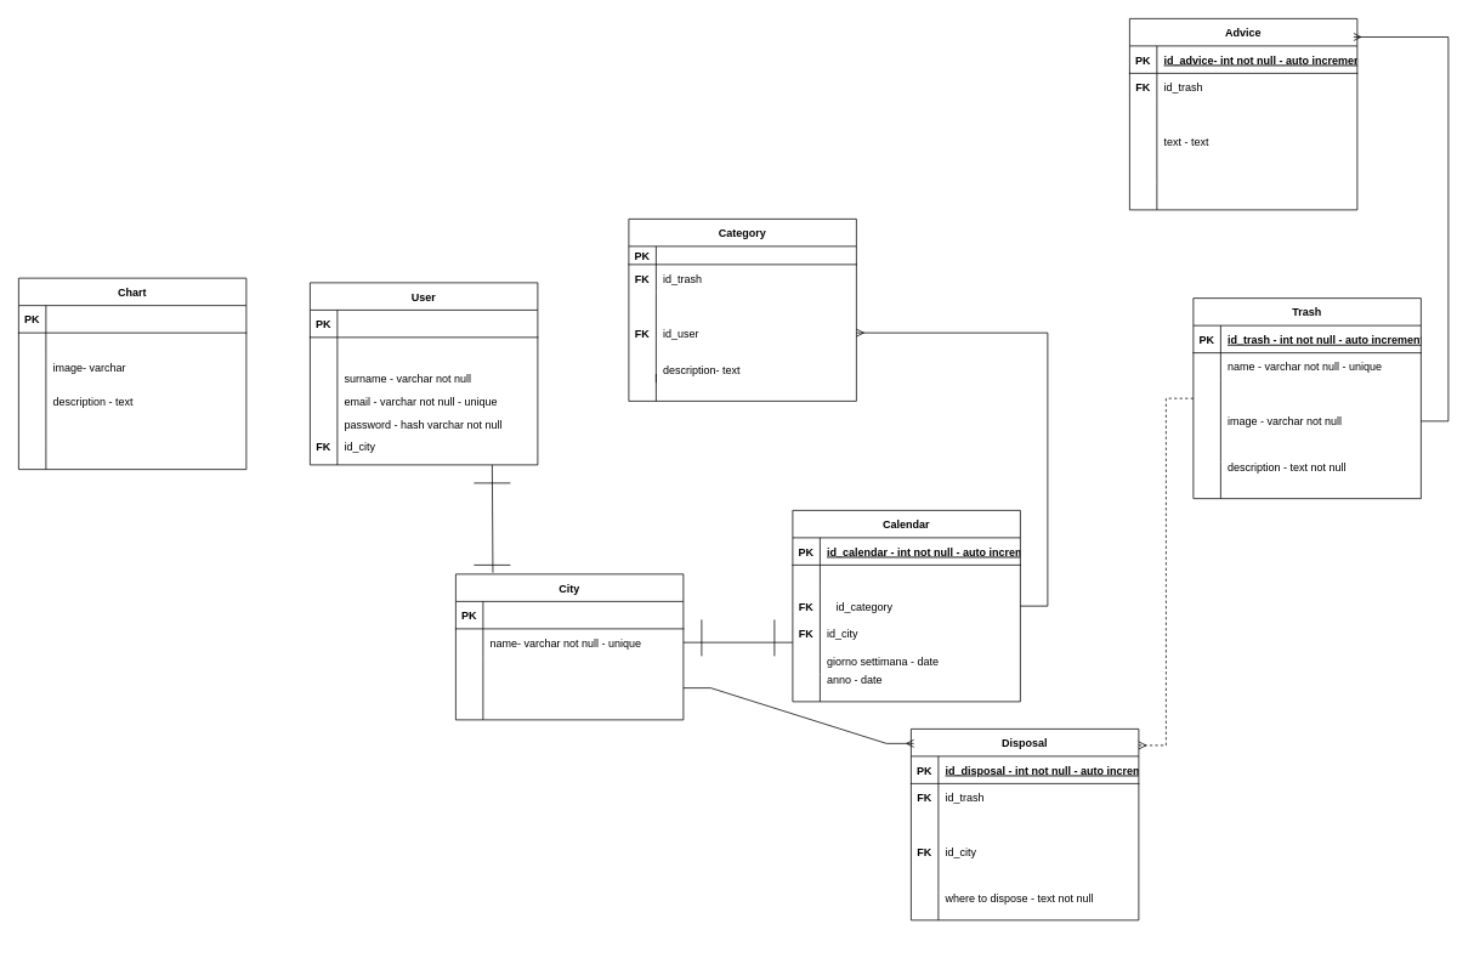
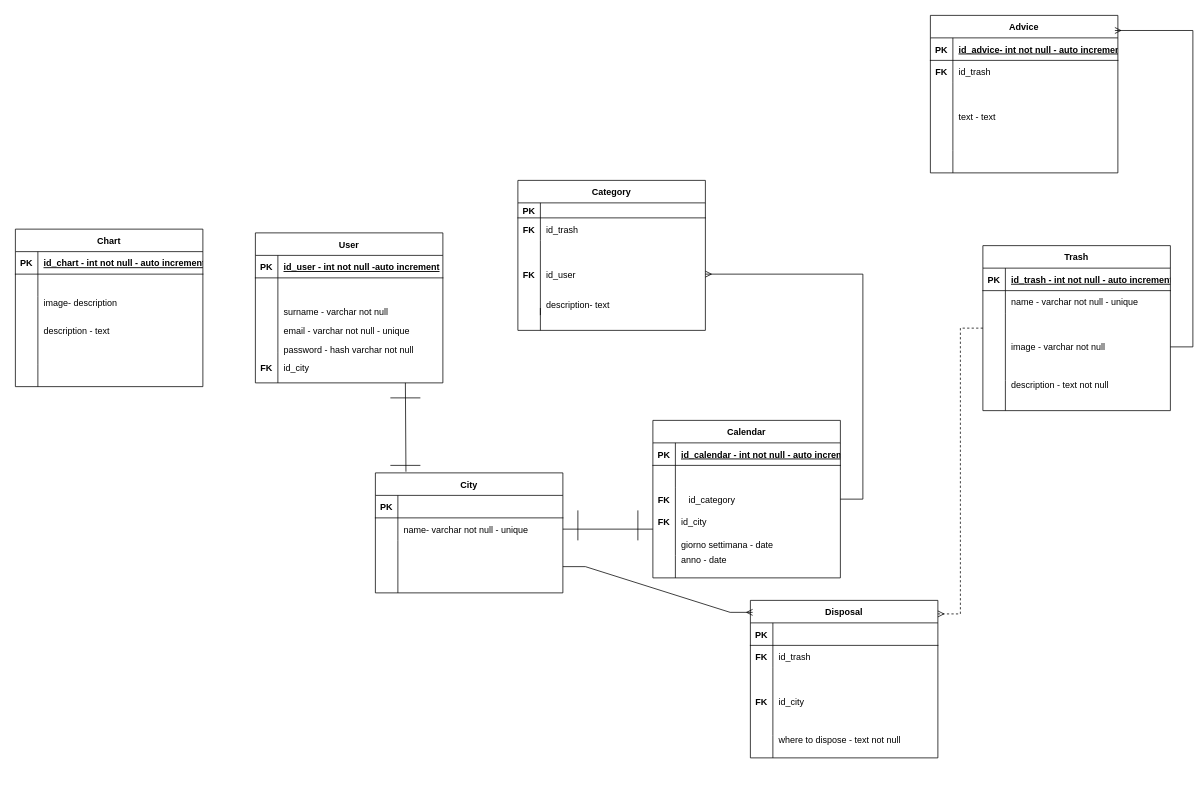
+ <mxCell id="67" value="id_chart - int not null - auto increment" style="shape=partialRectangle;overflow=hidden;connectable=0;fillColor=none;top=0;left=0;bottom=0;right=0;align=left;spacingLeft=6;fontStyle=5;" parent="65" vertex="1"><mxGeometry x="30" width="220" height="30" as="geometry"><mxRectangle width="220" height="30" as="alternateBounds" /></mxGeometry></mxCell>
+ <mxCell id="5" value="id_user - int not null -auto increment" style="shape=partialRectangle;overflow=hidden;connectable=0;fillColor=none;top=0;left=0;bottom=0;right=0;align=left;spacingLeft=6;fontStyle=5;" parent="3" vertex="1"><mxGeometry x="30" width="220" height="30" as="geometry"><mxRectangle width="220" height="30" as="alternateBounds" /></mxGeometry></mxCell>
- <mxCell id="75" value="image- varchar" style="shape=partialRectangle;overflow=hidden;connectable=0;fillColor=none;top=0;left=0;bottom=0;right=0;align=left;spacingLeft=6;" parent="1" vertex="1"><mxGeometry x="50" y="370" width="220" height="65" as="geometry"><mxRectangle width="220" height="90" as="alternateBounds" /></mxGeometry></mxCell>
+ <mxCell id="75" value="image- description" style="shape=partialRectangle;overflow=hidden;connectable=0;fillColor=none;top=0;left=0;bottom=0;right=0;align=left;spacingLeft=6;" parent="1" vertex="1"><mxGeometry x="50" y="370" width="220" height="65" as="geometry"><mxRectangle width="220" height="90" as="alternateBounds" /></mxGeometry></mxCell>
- <mxCell id="38" value="id_disposal - int not null - auto increment" style="shape=partialRectangle;overflow=hidden;connectable=0;fillColor=none;top=0;left=0;bottom=0;right=0;align=left;spacingLeft=6;fontStyle=5;" parent="36" vertex="1"><mxGeometry x="30" width="220" height="30" as="geometry"><mxRectangle width="220" height="30" as="alternateBounds" /></mxGeometry></mxCell>
